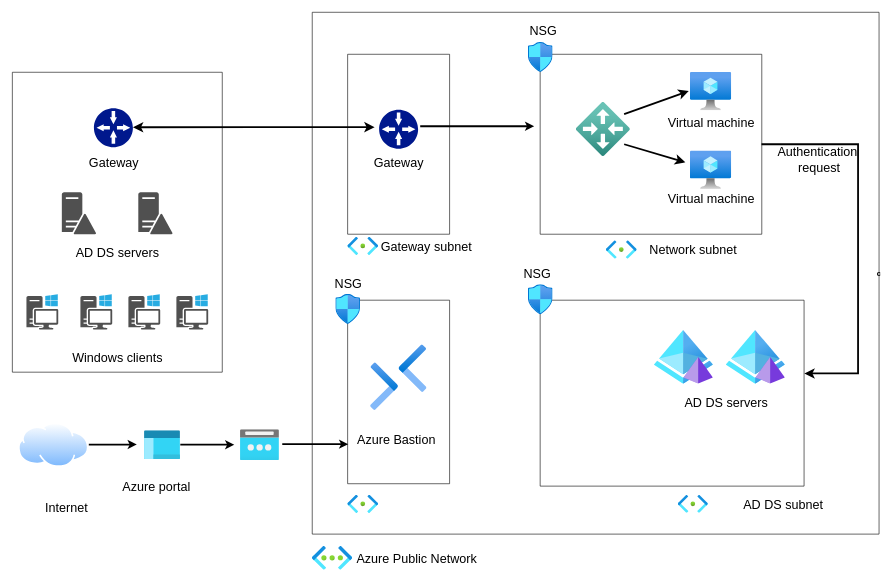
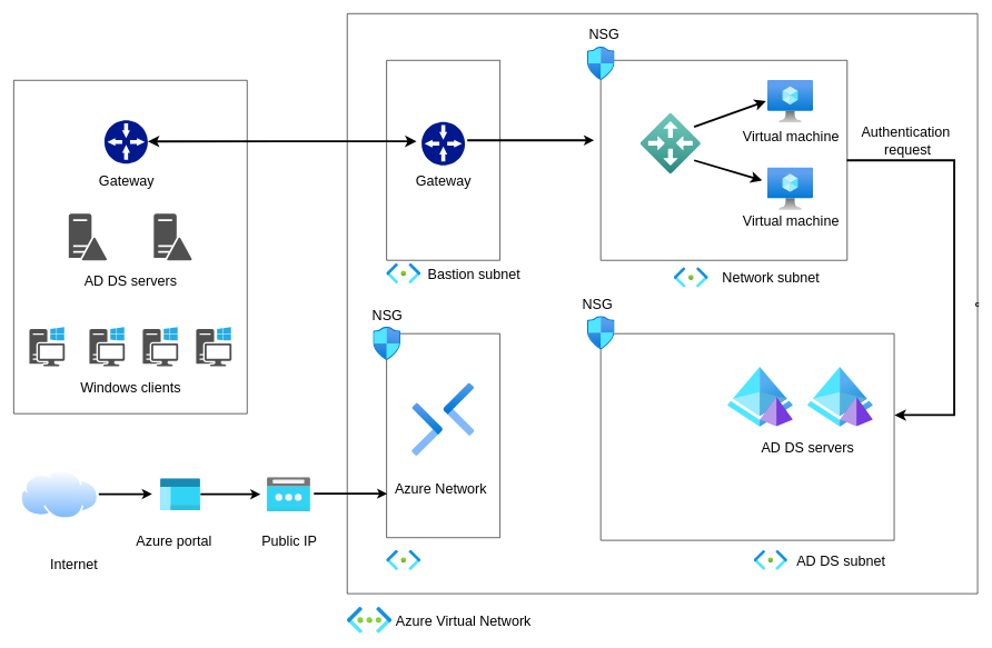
- <mxCell id="43" value="&lt;div&gt;&lt;font&gt;Authentication&amp;nbsp;&lt;/font&gt;&lt;/div&gt;&lt;div&gt;&lt;span style=&quot;background-color: transparent; color: light-dark(rgb(0, 0, 0), rgb(255, 255, 255));&quot;&gt;request&lt;/span&gt;&lt;/div&gt;" style="text;html=1;align=center;verticalAlign=middle;resizable=0;points=[];autosize=1;strokeColor=none;fillColor=none;fontFamily=Helvetica;fontSize=21;fontColor=default;" vertex="1" parent="14"><mxGeometry x="765" y="215" width="160" height="60" as="geometry" /></mxCell>
+ <mxCell id="43" value="&lt;div&gt;&lt;font&gt;Authentication&amp;nbsp;&lt;/font&gt;&lt;/div&gt;&lt;div&gt;&lt;span style=&quot;background-color: transparent; color: light-dark(rgb(0, 0, 0), rgb(255, 255, 255));&quot;&gt;request&lt;/span&gt;&lt;/div&gt;" style="text;html=1;align=center;verticalAlign=middle;resizable=0;points=[];autosize=1;strokeColor=none;fillColor=none;fontFamily=Helvetica;fontSize=21;fontColor=default;" vertex="1" parent="14"><mxGeometry x="760" y="160.0" width="160" height="60" as="geometry" /></mxCell>
- <mxCell id="40" value="&lt;div&gt;&lt;font style=&quot;font-size: 21px;&quot;&gt;Gateway subnet&lt;/font&gt;&lt;/div&gt;" style="text;html=1;align=center;verticalAlign=middle;resizable=0;points=[];autosize=1;strokeColor=none;fillColor=none;fontFamily=Helvetica;fontSize=20;fontColor=default;" vertex="1" parent="14"><mxGeometry x="100" y="370.0" width="180" height="40" as="geometry" /></mxCell>
+ <mxCell id="40" value="&lt;div&gt;&lt;font style=&quot;font-size: 21px;&quot;&gt;Bastion subnet&lt;/font&gt;&lt;/div&gt;" style="text;html=1;align=center;verticalAlign=middle;resizable=0;points=[];autosize=1;strokeColor=none;fillColor=none;fontFamily=Helvetica;fontSize=20;fontColor=default;" vertex="1" parent="14"><mxGeometry x="100" y="370.0" width="180" height="40" as="geometry" /></mxCell>
- <mxCell id="13" value="&lt;div&gt;&lt;font style=&quot;font-size: 21px;&quot;&gt;Windows clients&lt;/font&gt;&lt;/div&gt;" style="text;html=1;align=center;verticalAlign=middle;resizable=0;points=[];autosize=1;strokeColor=none;fillColor=none;fontFamily=Helvetica;fontSize=20;fontColor=default;" vertex="1" parent="2"><mxGeometry x="90" y="455" width="170" height="40" as="geometry" /></mxCell>
+ <mxCell id="13" value="&lt;div&gt;&lt;font style=&quot;font-size: 21px;&quot;&gt;Windows clients&lt;/font&gt;&lt;/div&gt;" style="text;html=1;align=center;verticalAlign=middle;resizable=0;points=[];autosize=1;strokeColor=none;fillColor=none;fontFamily=Helvetica;fontSize=20;fontColor=default;" vertex="1" parent="2"><mxGeometry x="90" y="440" width="170" height="40" as="geometry" /></mxCell>
- <mxCell id="55" value="&lt;font style=&quot;font-size: 21px;&quot;&gt;Azure Bastion&lt;/font&gt;" style="text;html=1;align=center;verticalAlign=middle;resizable=0;points=[];autosize=1;strokeColor=none;fillColor=none;strokeWidth=1;" vertex="1" parent="1"><mxGeometry x="585" y="713" width="150" height="40" as="geometry" /></mxCell>
+ <mxCell id="55" value="&lt;font style=&quot;font-size: 21px;&quot;&gt;Azure Network&lt;/font&gt;" style="text;html=1;align=center;verticalAlign=middle;resizable=0;points=[];autosize=1;strokeColor=none;fillColor=none;strokeWidth=1;" vertex="1" parent="1"><mxGeometry x="585" y="713" width="150" height="40" as="geometry" /></mxCell>
+ <mxCell id="59" value="&lt;div&gt;&lt;font style=&quot;font-size: 21px;&quot;&gt;Public IP&lt;/font&gt;&lt;/div&gt;" style="text;html=1;align=center;verticalAlign=middle;resizable=0;points=[];autosize=1;strokeColor=none;fillColor=none;fontFamily=Helvetica;fontSize=20;fontColor=default;" vertex="1" parent="1"><mxGeometry x="377.5" y="790" width="110" height="40" as="geometry" /></mxCell>
- <mxCell id="39" value="&lt;div&gt;&lt;font style=&quot;font-size: 21px;&quot;&gt;AD DS subnet&lt;/font&gt;&lt;/div&gt;" style="text;html=1;align=center;verticalAlign=middle;resizable=0;points=[];autosize=1;strokeColor=none;fillColor=none;fontFamily=Helvetica;fontSize=20;fontColor=default;" vertex="1" parent="14"><mxGeometry x="705" y="800" width="160" height="40" as="geometry" /></mxCell>
+ <mxCell id="39" value="&lt;div&gt;&lt;font style=&quot;font-size: 21px;&quot;&gt;AD DS subnet&lt;/font&gt;&lt;/div&gt;" style="text;html=1;align=center;verticalAlign=middle;resizable=0;points=[];autosize=1;strokeColor=none;fillColor=none;fontFamily=Helvetica;fontSize=20;fontColor=default;" vertex="1" parent="14"><mxGeometry x="660" y="800" width="160" height="40" as="geometry" /></mxCell>
- <mxCell id="56" value="&lt;div&gt;&lt;font style=&quot;font-size: 21px;&quot;&gt;Azure Public Network&lt;/font&gt;&lt;/div&gt;" style="text;html=1;align=center;verticalAlign=middle;resizable=0;points=[];autosize=1;strokeColor=none;fillColor=none;fontFamily=Helvetica;fontSize=20;fontColor=default;" vertex="1" parent="1"><mxGeometry x="579" y="910" width="230" height="40" as="geometry" /></mxCell>
+ <mxCell id="56" value="&lt;div&gt;&lt;font style=&quot;font-size: 21px;&quot;&gt;Azure Virtual Network&lt;/font&gt;&lt;/div&gt;" style="text;html=1;align=center;verticalAlign=middle;resizable=0;points=[];autosize=1;strokeColor=none;fillColor=none;fontFamily=Helvetica;fontSize=20;fontColor=default;" vertex="1" parent="1"><mxGeometry x="579" y="910" width="230" height="40" as="geometry" /></mxCell>
